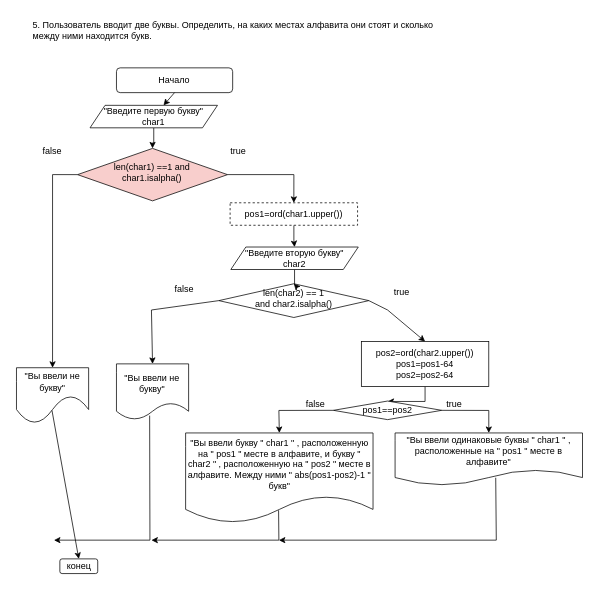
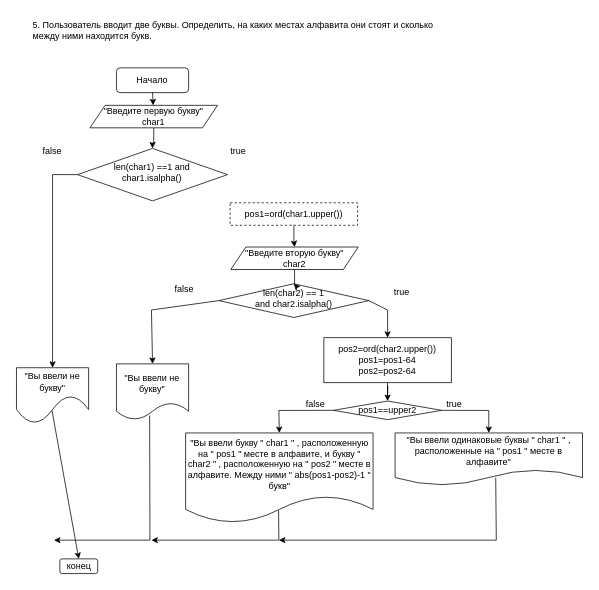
- <mxCell id="3" value="Начало" style="rounded=1;whiteSpace=wrap;html=1;fontSize=12;glass=0;strokeWidth=1;shadow=0;" parent="1" vertex="1"><mxGeometry x="154.338" y="90" width="155" height="33.058" as="geometry" /></mxCell>
+ <mxCell id="3" value="Начало" style="rounded=1;whiteSpace=wrap;html=1;fontSize=12;glass=0;strokeWidth=1;shadow=0;" parent="1" vertex="1"><mxGeometry x="154.338" y="90" width="96.264" height="33.058" as="geometry" /></mxCell>
- <mxCell id="5" value="&lt;font style=&quot;font-size: 12px&quot;&gt;len(char1) ==1 and &lt;br&gt;char1.isalpha()&lt;/font&gt;" style="rhombus;whiteSpace=wrap;html=1;shadow=0;fontFamily=Helvetica;fontSize=12;align=center;strokeWidth=1;spacing=6;spacingTop=-4;fillColor=#f8cecc;" parent="1" vertex="1"><mxGeometry x="102.47" y="197.44" width="200" height="70" as="geometry" /></mxCell>
+ <mxCell id="5" value="&lt;font style=&quot;font-size: 12px&quot;&gt;len(char1) ==1 and &lt;br&gt;char1.isalpha()&lt;/font&gt;" style="rhombus;whiteSpace=wrap;html=1;shadow=0;fontFamily=Helvetica;fontSize=12;align=center;strokeWidth=1;spacing=6;spacingTop=-4;" parent="1" vertex="1"><mxGeometry x="102.47" y="197.44" width="200" height="70" as="geometry" /></mxCell>
- <mxCell id="4" style="edgeStyle=orthogonalEdgeStyle;rounded=0;orthogonalLoop=1;jettySize=auto;html=1;entryX=0.5;entryY=0;entryDx=0;entryDy=0;fontFamily=Helvetica;fontSize=12;" edge="1" parent="1" source="5" target="9"><mxGeometry relative="1" as="geometry" /></mxCell>
- <mxCell id="14" value="&lt;font style=&quot;font-size: 12px&quot;&gt;pos2=ord(char2.upper())&lt;br&gt;pos1=pos1-64&lt;br&gt;pos2=pos2-64&lt;/font&gt;" style="rounded=0;whiteSpace=wrap;html=1;fontSize=12;" parent="1" vertex="1"><mxGeometry x="481.002" y="455.002" width="170" height="60" as="geometry" /></mxCell>
+ <mxCell id="14" value="&lt;font style=&quot;font-size: 12px&quot;&gt;pos2=ord(char2.upper())&lt;br&gt;pos1=pos1-64&lt;br&gt;pos2=pos2-64&lt;/font&gt;" style="rounded=0;whiteSpace=wrap;html=1;fontSize=12;" parent="1" vertex="1"><mxGeometry x="431.002" y="450.002" width="170" height="60" as="geometry" /></mxCell>
- <mxCell id="24" value="pos1==pos2" style="rhombus;whiteSpace=wrap;html=1;fontSize=12;" parent="1" vertex="1"><mxGeometry x="443.808" y="534.444" width="144.396" height="24.793" as="geometry" /></mxCell>
+ <mxCell id="24" value="pos1==upper2" style="rhombus;whiteSpace=wrap;html=1;fontSize=12;" parent="1" vertex="1"><mxGeometry x="443.808" y="534.444" width="144.396" height="24.793" as="geometry" /></mxCell>
